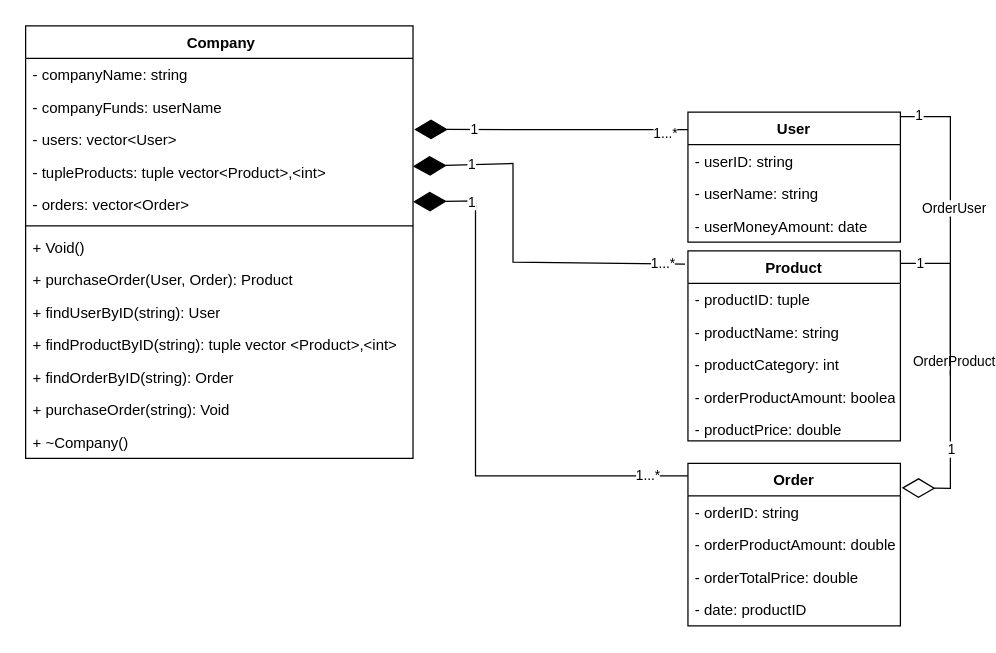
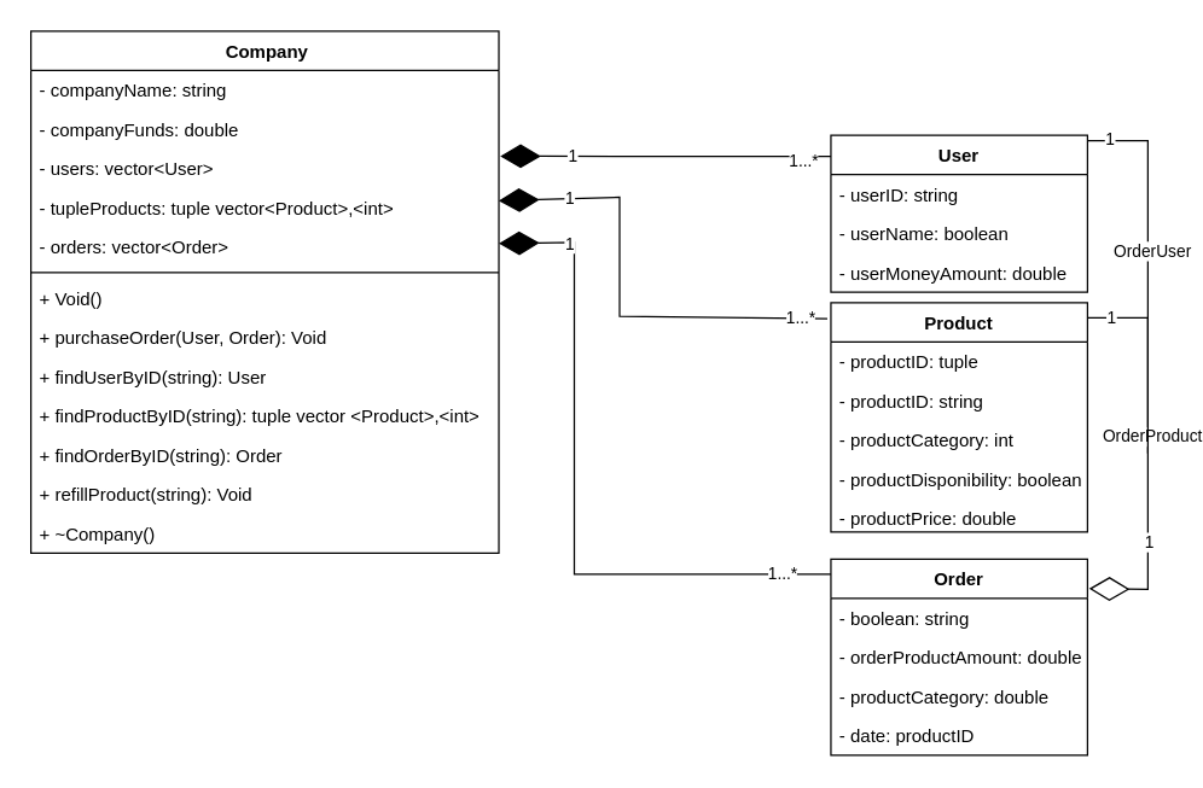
- <mxCell id="32" value="- companyFunds: userName" style="text;strokeColor=none;fillColor=none;align=left;verticalAlign=top;spacingLeft=4;spacingRight=4;overflow=hidden;rotatable=0;points=[[0,0.5],[1,0.5]];portConstraint=eastwest;" vertex="1" parent="30"><mxGeometry y="52" width="310" height="26" as="geometry" /></mxCell>
+ <mxCell id="32" value="- companyFunds: double" style="text;strokeColor=none;fillColor=none;align=left;verticalAlign=top;spacingLeft=4;spacingRight=4;overflow=hidden;rotatable=0;points=[[0,0.5],[1,0.5]];portConstraint=eastwest;" vertex="1" parent="30"><mxGeometry y="52" width="310" height="26" as="geometry" /></mxCell>
- <mxCell id="4" value="- userName: string" style="text;strokeColor=none;fillColor=none;align=left;verticalAlign=top;spacingLeft=4;spacingRight=4;overflow=hidden;rotatable=0;points=[[0,0.5],[1,0.5]];portConstraint=eastwest;" parent="2" vertex="1"><mxGeometry y="52" width="170" height="26" as="geometry" /></mxCell>
+ <mxCell id="4" value="- userName: boolean" style="text;strokeColor=none;fillColor=none;align=left;verticalAlign=top;spacingLeft=4;spacingRight=4;overflow=hidden;rotatable=0;points=[[0,0.5],[1,0.5]];portConstraint=eastwest;" parent="2" vertex="1"><mxGeometry y="52" width="170" height="26" as="geometry" /></mxCell>
- <mxCell id="5" value="- userMoneyAmount: date" style="text;strokeColor=none;fillColor=none;align=left;verticalAlign=top;spacingLeft=4;spacingRight=4;overflow=hidden;rotatable=0;points=[[0,0.5],[1,0.5]];portConstraint=eastwest;" parent="2" vertex="1"><mxGeometry y="78" width="170" height="26" as="geometry" /></mxCell>
+ <mxCell id="5" value="- userMoneyAmount: double" style="text;strokeColor=none;fillColor=none;align=left;verticalAlign=top;spacingLeft=4;spacingRight=4;overflow=hidden;rotatable=0;points=[[0,0.5],[1,0.5]];portConstraint=eastwest;" parent="2" vertex="1"><mxGeometry y="78" width="170" height="26" as="geometry" /></mxCell>
- <mxCell id="38" value="+ purchaseOrder(User, Order): Product" style="text;strokeColor=none;fillColor=none;align=left;verticalAlign=top;spacingLeft=4;spacingRight=4;overflow=hidden;rotatable=0;points=[[0,0.5],[1,0.5]];portConstraint=eastwest;" parent="30" vertex="1"><mxGeometry y="190" width="310" height="26" as="geometry" /></mxCell>
+ <mxCell id="38" value="+ purchaseOrder(User, Order): Void" style="text;strokeColor=none;fillColor=none;align=left;verticalAlign=top;spacingLeft=4;spacingRight=4;overflow=hidden;rotatable=0;points=[[0,0.5],[1,0.5]];portConstraint=eastwest;" parent="30" vertex="1"><mxGeometry y="190" width="310" height="26" as="geometry" /></mxCell>
- <mxCell id="8" value="- productName: string" style="text;strokeColor=none;fillColor=none;align=left;verticalAlign=top;spacingLeft=4;spacingRight=4;overflow=hidden;rotatable=0;points=[[0,0.5],[1,0.5]];portConstraint=eastwest;" parent="6" vertex="1"><mxGeometry y="52" width="170" height="26" as="geometry" /></mxCell>
+ <mxCell id="8" value="- productID: string" style="text;strokeColor=none;fillColor=none;align=left;verticalAlign=top;spacingLeft=4;spacingRight=4;overflow=hidden;rotatable=0;points=[[0,0.5],[1,0.5]];portConstraint=eastwest;" parent="6" vertex="1"><mxGeometry y="52" width="170" height="26" as="geometry" /></mxCell>
- <mxCell id="10" value="- orderProductAmount: boolean" style="text;strokeColor=none;fillColor=none;align=left;verticalAlign=top;spacingLeft=4;spacingRight=4;overflow=hidden;rotatable=0;points=[[0,0.5],[1,0.5]];portConstraint=eastwest;" vertex="1" parent="6"><mxGeometry y="104" width="170" height="26" as="geometry" /></mxCell>
+ <mxCell id="10" value="- productDisponibility: boolean" style="text;strokeColor=none;fillColor=none;align=left;verticalAlign=top;spacingLeft=4;spacingRight=4;overflow=hidden;rotatable=0;points=[[0,0.5],[1,0.5]];portConstraint=eastwest;" vertex="1" parent="6"><mxGeometry y="104" width="170" height="26" as="geometry" /></mxCell>
- <mxCell id="42" value="+ purchaseOrder(string): Void" style="text;strokeColor=none;fillColor=none;align=left;verticalAlign=top;spacingLeft=4;spacingRight=4;overflow=hidden;rotatable=0;points=[[0,0.5],[1,0.5]];portConstraint=eastwest;" parent="30" vertex="1"><mxGeometry y="294" width="310" height="26" as="geometry" /></mxCell>
+ <mxCell id="42" value="+ refillProduct(string): Void" style="text;strokeColor=none;fillColor=none;align=left;verticalAlign=top;spacingLeft=4;spacingRight=4;overflow=hidden;rotatable=0;points=[[0,0.5],[1,0.5]];portConstraint=eastwest;" parent="30" vertex="1"><mxGeometry y="294" width="310" height="26" as="geometry" /></mxCell>
- <mxCell id="13" value="- orderID: string" style="text;strokeColor=none;fillColor=none;align=left;verticalAlign=top;spacingLeft=4;spacingRight=4;overflow=hidden;rotatable=0;points=[[0,0.5],[1,0.5]];portConstraint=eastwest;" parent="12" vertex="1"><mxGeometry y="26" width="170" height="26" as="geometry" /></mxCell>
+ <mxCell id="13" value="- boolean: string" style="text;strokeColor=none;fillColor=none;align=left;verticalAlign=top;spacingLeft=4;spacingRight=4;overflow=hidden;rotatable=0;points=[[0,0.5],[1,0.5]];portConstraint=eastwest;" parent="12" vertex="1"><mxGeometry y="26" width="170" height="26" as="geometry" /></mxCell>
- <mxCell id="15" value="- orderTotalPrice: double" style="text;strokeColor=none;fillColor=none;align=left;verticalAlign=top;spacingLeft=4;spacingRight=4;overflow=hidden;rotatable=0;points=[[0,0.5],[1,0.5]];portConstraint=eastwest;" parent="12" vertex="1"><mxGeometry y="78" width="170" height="26" as="geometry" /></mxCell>
+ <mxCell id="15" value="- productCategory: double" style="text;strokeColor=none;fillColor=none;align=left;verticalAlign=top;spacingLeft=4;spacingRight=4;overflow=hidden;rotatable=0;points=[[0,0.5],[1,0.5]];portConstraint=eastwest;" parent="12" vertex="1"><mxGeometry y="78" width="170" height="26" as="geometry" /></mxCell>
